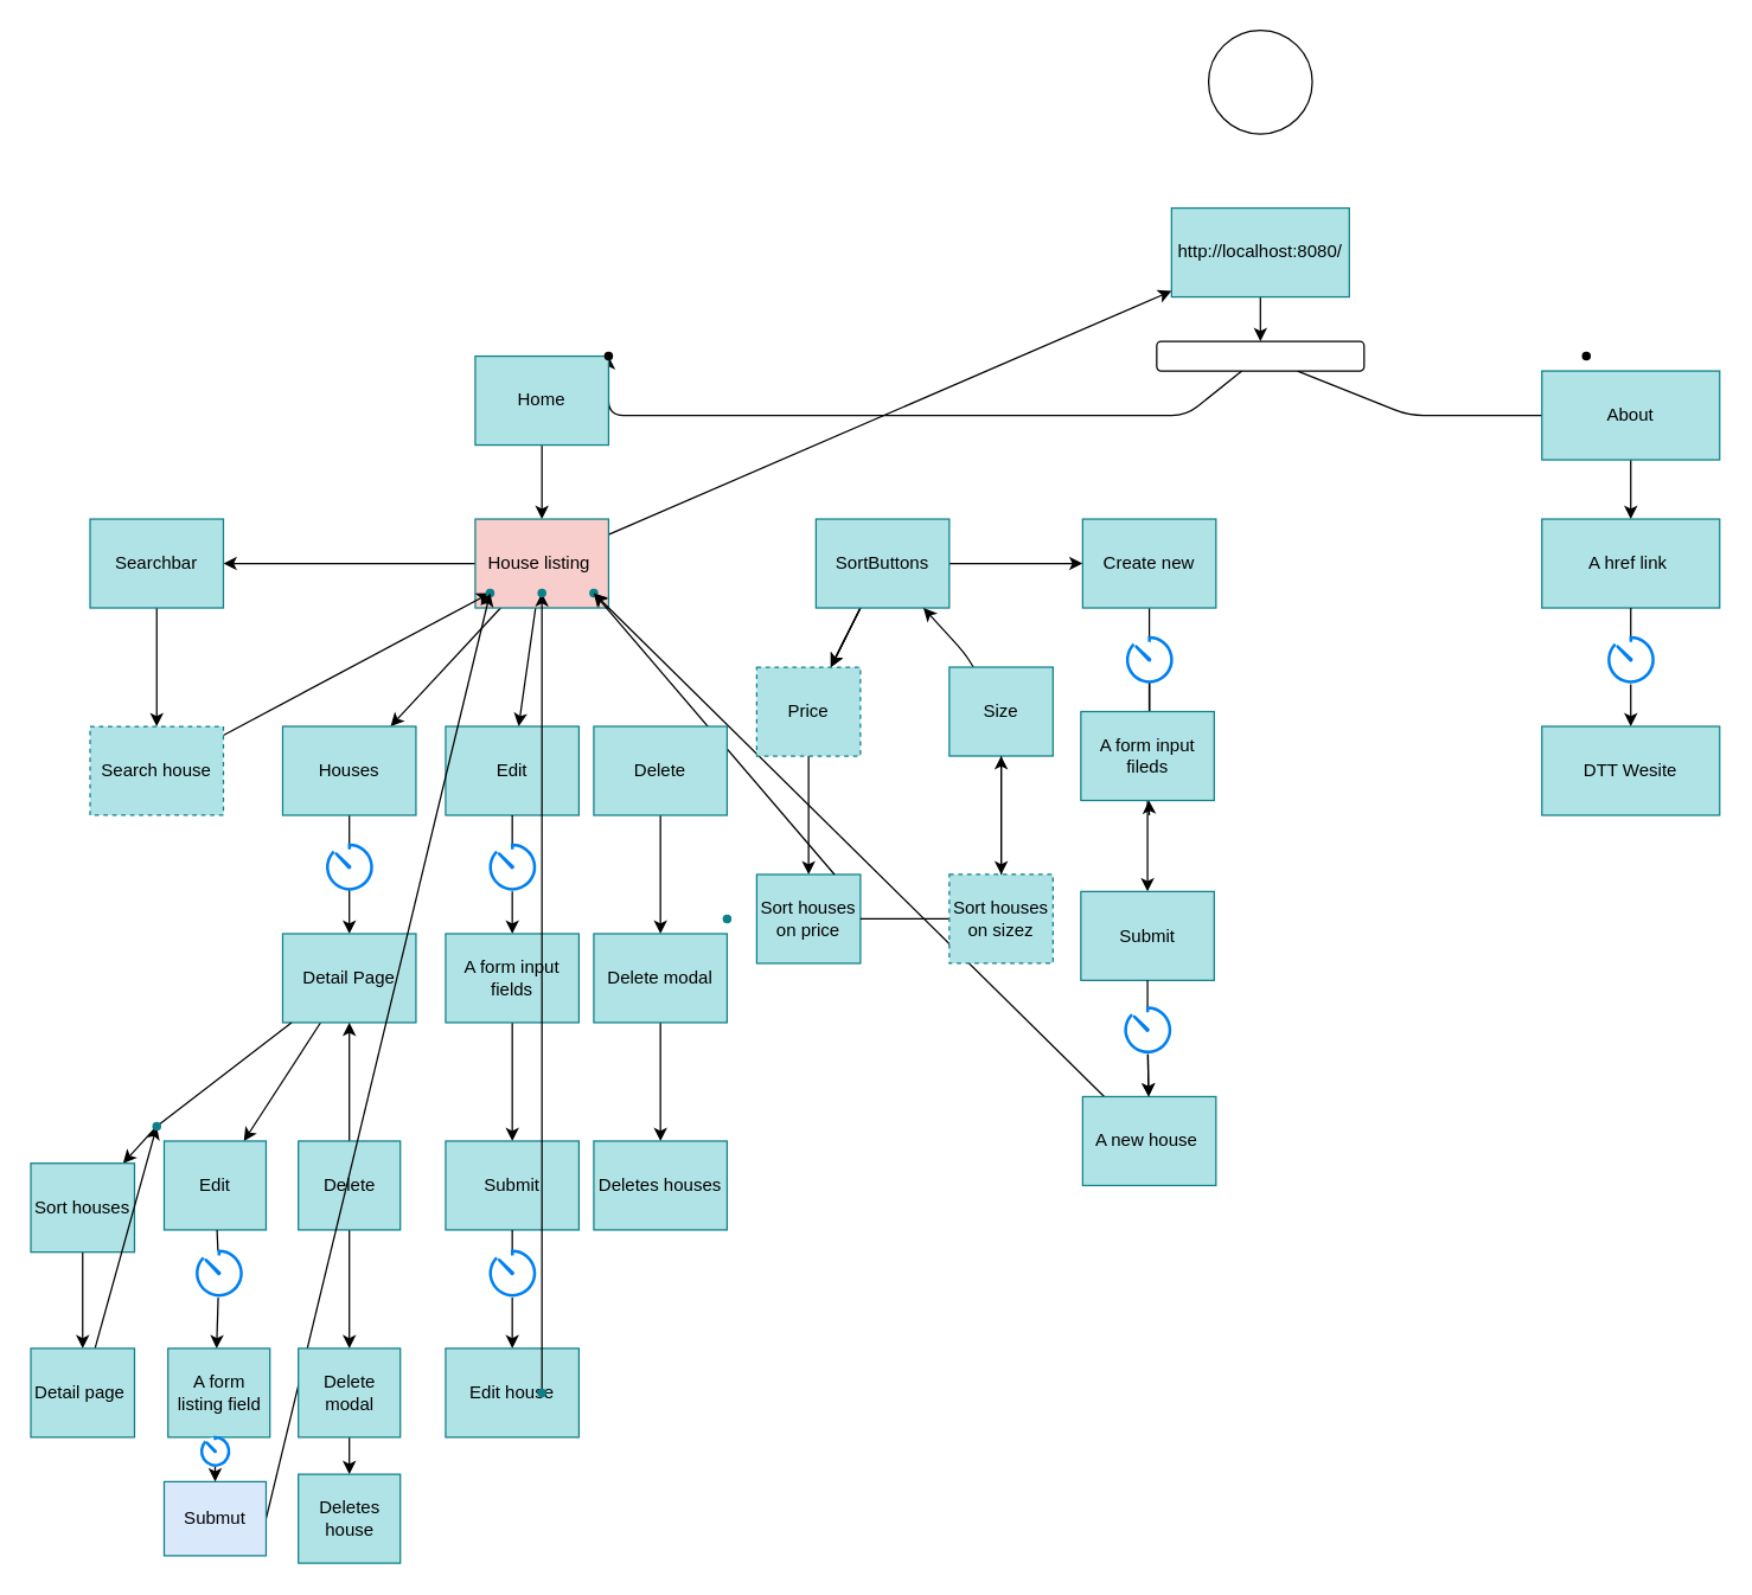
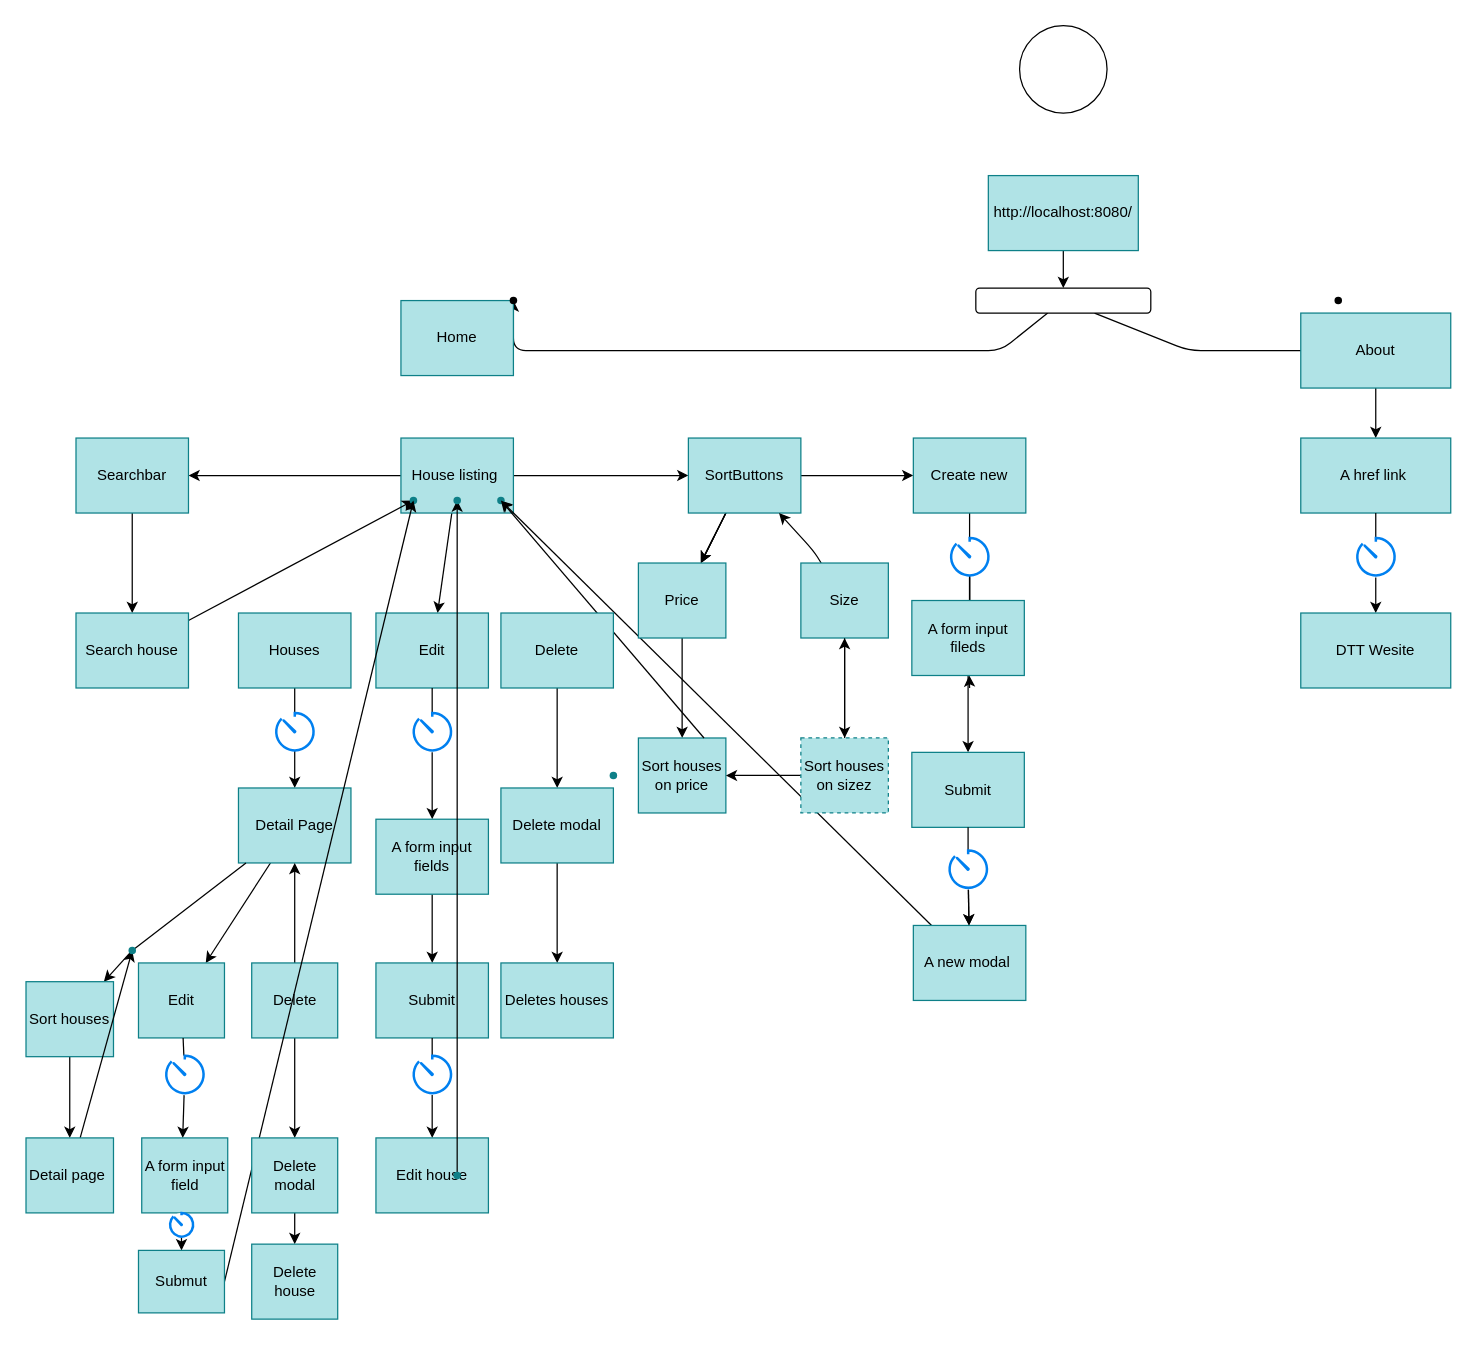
- <mxCell id="14" value="" style="edgeStyle=none;html=1;fontColor=#000000;" edge="1" parent="1" source="18" target="4"><mxGeometry relative="1" as="geometry" /></mxCell>
+ <mxCell id="14" value="" style="edgeStyle=none;html=1;fontColor=#000000;" edge="1" parent="1" source="18" target="23"><mxGeometry relative="1" as="geometry" /></mxCell>
- <mxCell id="8" value="" style="edgeStyle=none;html=1;fontColor=#000000;" edge="1" parent="1" source="9" target="18"><mxGeometry relative="1" as="geometry" /></mxCell>
- <mxCell id="18" value="&lt;font color=&quot;#000000&quot;&gt;House listing&amp;nbsp;&lt;/font&gt;" style="rounded=0;whiteSpace=wrap;html=1;fillColor=#f8cecc;strokeColor=#0e8088;" vertex="1" parent="1"><mxGeometry x="320" y="350" width="90" height="60" as="geometry" /></mxCell>
+ <mxCell id="18" value="&lt;font color=&quot;#000000&quot;&gt;House listing&amp;nbsp;&lt;/font&gt;" style="rounded=0;whiteSpace=wrap;html=1;fillColor=#b0e3e6;strokeColor=#0e8088;" vertex="1" parent="1"><mxGeometry x="320" y="350" width="90" height="60" as="geometry" /></mxCell>
- <mxCell id="16" value="" style="edgeStyle=none;html=1;fontColor=#000000;" edge="1" parent="1" source="18" target="55"><mxGeometry relative="1" as="geometry" /></mxCell>
- <mxCell id="44" value="&lt;font color=&quot;#000000&quot;&gt;Price&lt;/font&gt;" style="rounded=0;whiteSpace=wrap;html=1;fillColor=#b0e3e6;strokeColor=#0e8088;dashed=1;" vertex="1" parent="1"><mxGeometry x="510" y="450" width="70" height="60" as="geometry" /></mxCell>
+ <mxCell id="44" value="&lt;font color=&quot;#000000&quot;&gt;Price&lt;/font&gt;" style="rounded=0;whiteSpace=wrap;html=1;fillColor=#b0e3e6;strokeColor=#0e8088;" vertex="1" parent="1"><mxGeometry x="510" y="450" width="70" height="60" as="geometry" /></mxCell>
- <mxCell id="29" value="&lt;font color=&quot;#000000&quot;&gt;Search house&lt;/font&gt;" style="rounded=0;whiteSpace=wrap;html=1;fillColor=#b0e3e6;strokeColor=#0e8088;dashed=1;" vertex="1" parent="1"><mxGeometry x="60" y="490" width="90" height="60" as="geometry" /></mxCell>
+ <mxCell id="29" value="&lt;font color=&quot;#000000&quot;&gt;Search house&lt;/font&gt;" style="rounded=0;whiteSpace=wrap;html=1;fillColor=#b0e3e6;strokeColor=#0e8088;" vertex="1" parent="1"><mxGeometry x="60" y="490" width="90" height="60" as="geometry" /></mxCell>
- <mxCell id="51" value="" style="edgeStyle=none;html=1;fontColor=#000000;endArrow=none;" edge="1" parent="1" source="53" target="48"><mxGeometry relative="1" as="geometry" /></mxCell>
+ <mxCell id="51" value="" style="edgeStyle=none;html=1;fontColor=#000000;" edge="1" parent="1" source="53" target="48"><mxGeometry relative="1" as="geometry" /></mxCell>
- <mxCell id="67" value="&lt;font color=&quot;#000000&quot;&gt;A form input fields&lt;/font&gt;" style="rounded=0;whiteSpace=wrap;html=1;fillColor=#b0e3e6;strokeColor=#0e8088;" vertex="1" parent="1"><mxGeometry x="300" y="630" width="90" height="60" as="geometry" /></mxCell>
+ <mxCell id="67" value="&lt;font color=&quot;#000000&quot;&gt;A form input fields&lt;/font&gt;" style="rounded=0;whiteSpace=wrap;html=1;fillColor=#b0e3e6;strokeColor=#0e8088;" vertex="1" parent="1"><mxGeometry x="300" y="655" width="90" height="60" as="geometry" /></mxCell>
- <mxCell id="39" value="&lt;font color=&quot;#000000&quot;&gt;A new house&amp;nbsp;&lt;/font&gt;" style="rounded=0;whiteSpace=wrap;html=1;fillColor=#b0e3e6;strokeColor=#0e8088;" vertex="1" parent="1"><mxGeometry x="730" y="740" width="90" height="60" as="geometry" /></mxCell>
+ <mxCell id="39" value="&lt;font color=&quot;#000000&quot;&gt;A new modal&amp;nbsp;&lt;/font&gt;" style="rounded=0;whiteSpace=wrap;html=1;fillColor=#b0e3e6;strokeColor=#0e8088;" vertex="1" parent="1"><mxGeometry x="730" y="740" width="90" height="60" as="geometry" /></mxCell>
- <mxCell id="96" value="&lt;font color=&quot;#000000&quot;&gt;A form listing field&lt;/font&gt;" style="rounded=0;whiteSpace=wrap;html=1;fillColor=#b0e3e6;strokeColor=#0e8088;" vertex="1" parent="1"><mxGeometry x="112.6" y="910" width="68.8" height="60" as="geometry" /></mxCell>
+ <mxCell id="96" value="&lt;font color=&quot;#000000&quot;&gt;A form input field&lt;/font&gt;" style="rounded=0;whiteSpace=wrap;html=1;fillColor=#b0e3e6;strokeColor=#0e8088;" vertex="1" parent="1"><mxGeometry x="112.6" y="910" width="68.8" height="60" as="geometry" /></mxCell>
- <mxCell id="98" value="&lt;font color=&quot;#000000&quot;&gt;Submut&lt;/font&gt;" style="rounded=0;whiteSpace=wrap;html=1;fillColor=#dae8fc;strokeColor=#0e8088;" vertex="1" parent="1"><mxGeometry x="110" y="1000" width="68.8" height="50" as="geometry" /></mxCell>
+ <mxCell id="98" value="&lt;font color=&quot;#000000&quot;&gt;Submut&lt;/font&gt;" style="rounded=0;whiteSpace=wrap;html=1;fillColor=#b0e3e6;strokeColor=#0e8088;" vertex="1" parent="1"><mxGeometry x="110" y="1000" width="68.8" height="50" as="geometry" /></mxCell>
- <mxCell id="103" value="&lt;font color=&quot;#000000&quot;&gt;Deletes house&lt;/font&gt;" style="rounded=0;whiteSpace=wrap;html=1;fillColor=#b0e3e6;strokeColor=#0e8088;" vertex="1" parent="1"><mxGeometry x="200.6" y="995" width="68.8" height="60" as="geometry" /></mxCell>
+ <mxCell id="103" value="&lt;font color=&quot;#000000&quot;&gt;Delete house&lt;/font&gt;" style="rounded=0;whiteSpace=wrap;html=1;fillColor=#b0e3e6;strokeColor=#0e8088;" vertex="1" parent="1"><mxGeometry x="200.6" y="995" width="68.8" height="60" as="geometry" /></mxCell>
